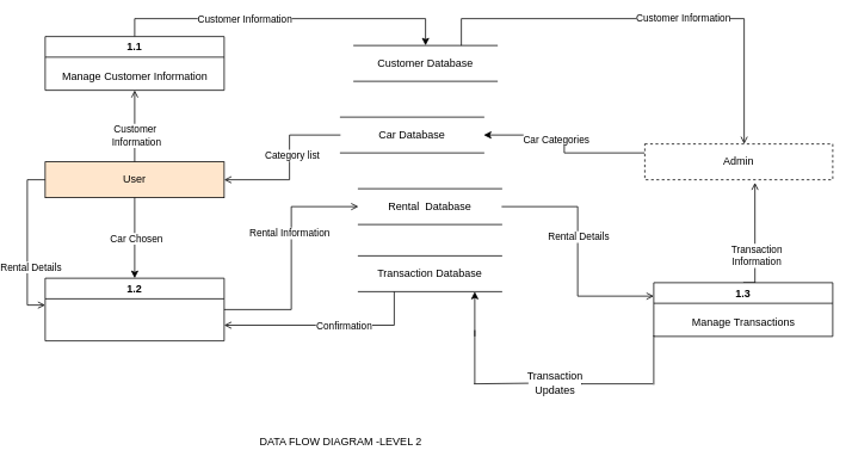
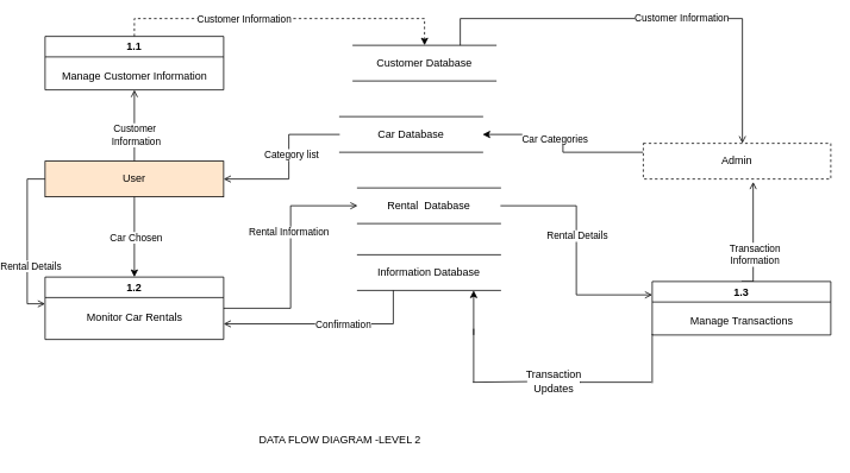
- <mxCell id="2" style="edgeStyle=orthogonalEdgeStyle;rounded=0;orthogonalLoop=1;jettySize=auto;html=1;entryX=0.5;entryY=0;entryDx=0;entryDy=0;exitX=0.5;exitY=0;exitDx=0;exitDy=0;" parent="1" source="4" target="10" edge="1"><mxGeometry relative="1" as="geometry" /></mxCell>
+ <mxCell id="2" style="edgeStyle=orthogonalEdgeStyle;rounded=0;orthogonalLoop=1;jettySize=auto;html=1;entryX=0.5;entryY=0;entryDx=0;entryDy=0;exitX=0.5;exitY=0;exitDx=0;exitDy=0;dashed=1;" parent="1" source="4" target="10" edge="1"><mxGeometry relative="1" as="geometry" /></mxCell>
- <mxCell id="27" value="Transaction Database" style="shape=partialRectangle;whiteSpace=wrap;html=1;left=0;right=0;fillColor=none;" parent="1" vertex="1"><mxGeometry x="390" y="285" width="160" height="40" as="geometry" /></mxCell>
+ <mxCell id="27" value="Information Database" style="shape=partialRectangle;whiteSpace=wrap;html=1;left=0;right=0;fillColor=none;" parent="1" vertex="1"><mxGeometry x="390" y="285" width="160" height="40" as="geometry" /></mxCell>
+ <mxCell id="20" value="Monitor Car Rentals" style="text;html=1;align=center;verticalAlign=middle;resizable=0;points=[];autosize=1;strokeColor=none;fillColor=none;" parent="19" vertex="1"><mxGeometry x="35" y="30" width="130" height="30" as="geometry" /></mxCell>
